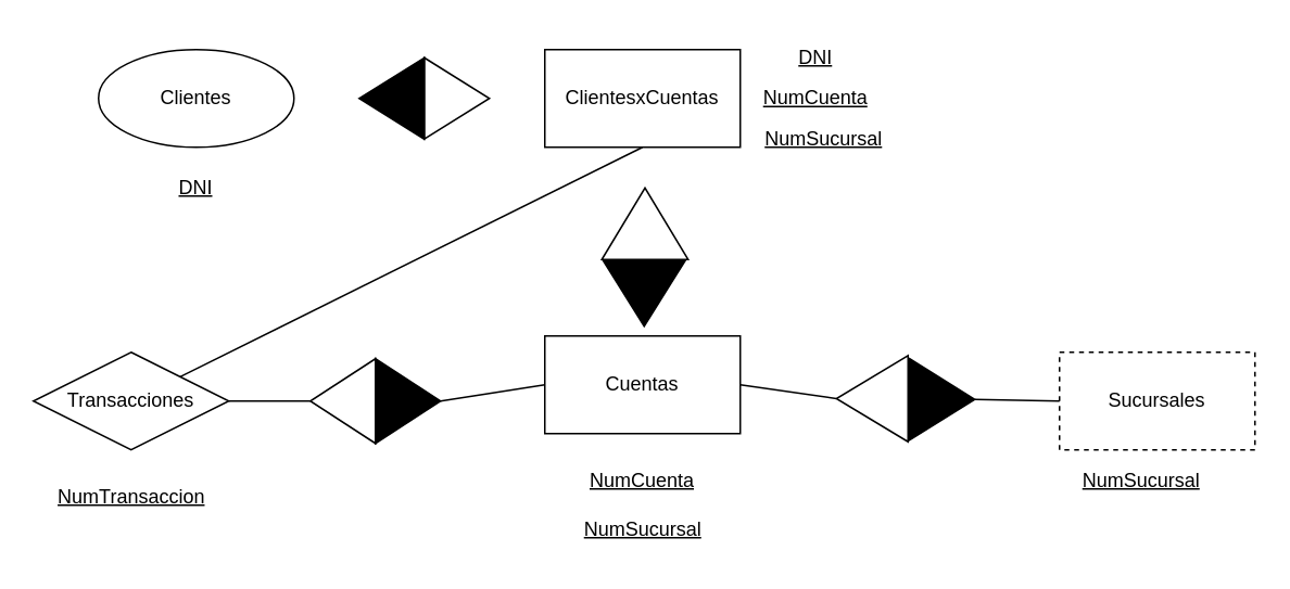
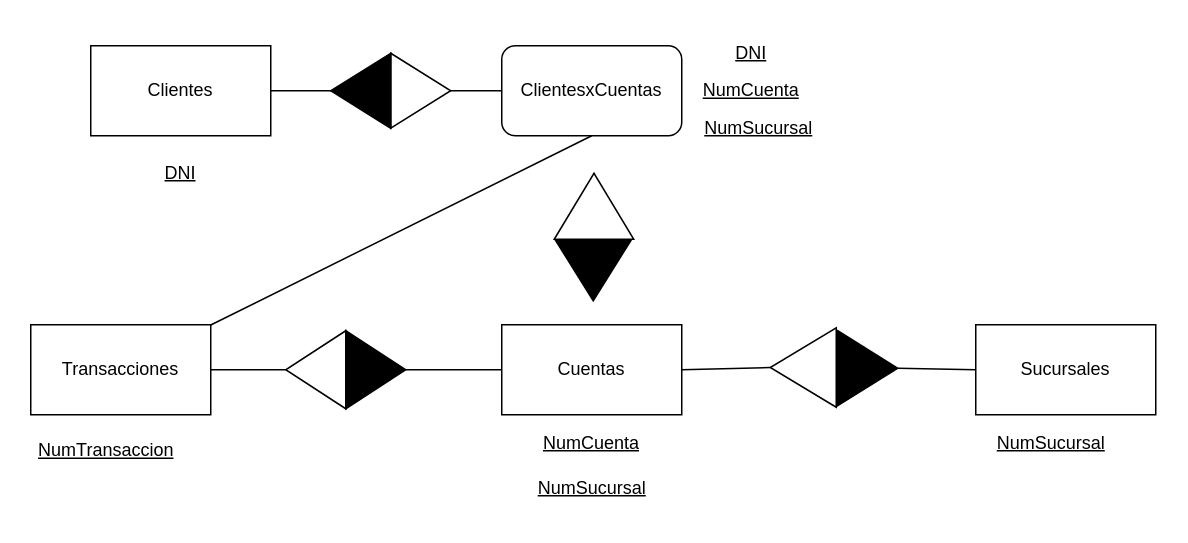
- <mxCell id="2" value="Clientes" style="ellipse;whiteSpace=wrap;html=1;" vertex="1" parent="1"><mxGeometry x="60" y="30" width="120" height="60" as="geometry" /></mxCell>
+ <mxCell id="2" value="Clientes" style="rounded=0;whiteSpace=wrap;html=1;" vertex="1" parent="1"><mxGeometry x="60" y="30" width="120" height="60" as="geometry" /></mxCell>
+ <mxCell id="7" value="" style="endArrow=none;html=1;rounded=0;exitX=1;exitY=0.5;exitDx=0;exitDy=0;entryX=0;entryY=0.5;entryDx=0;entryDy=0;" edge="1" parent="1" source="2" target="6"><mxGeometry width="50" height="50" relative="1" as="geometry"><mxPoint x="430" y="270" as="sourcePoint" /><mxPoint x="480" y="220" as="targetPoint" /></mxGeometry></mxCell>
- <mxCell id="6" value="ClientesxCuentas" style="rounded=0;whiteSpace=wrap;html=1;" vertex="1" parent="1"><mxGeometry x="334" y="30" width="120" height="60" as="geometry" /></mxCell>
+ <mxCell id="6" value="ClientesxCuentas" style="whiteSpace=wrap;html=1;rounded=1;" vertex="1" parent="1"><mxGeometry x="334" y="30" width="120" height="60" as="geometry" /></mxCell>
- <mxCell id="3" value="Cuentas" style="rounded=0;whiteSpace=wrap;html=1;" vertex="1" parent="1"><mxGeometry x="334" y="206" width="120" height="60" as="geometry" /></mxCell>
+ <mxCell id="3" value="Cuentas" style="rounded=0;whiteSpace=wrap;html=1;" vertex="1" parent="1"><mxGeometry x="334" y="216" width="120" height="60" as="geometry" /></mxCell>
- <mxCell id="4" value="Transacciones" style="rhombus;whiteSpace=wrap;html=1;" vertex="1" parent="1"><mxGeometry x="20" y="216" width="120" height="60" as="geometry" /></mxCell>
+ <mxCell id="4" value="Transacciones" style="rounded=0;whiteSpace=wrap;html=1;" vertex="1" parent="1"><mxGeometry x="20" y="216" width="120" height="60" as="geometry" /></mxCell>
- <mxCell id="5" value="Sucursales" style="rounded=0;whiteSpace=wrap;html=1;dashed=1;" vertex="1" parent="1"><mxGeometry x="650" y="216" width="120" height="60" as="geometry" /></mxCell>
+ <mxCell id="5" value="Sucursales" style="rounded=0;whiteSpace=wrap;html=1;" vertex="1" parent="1"><mxGeometry x="650" y="216" width="120" height="60" as="geometry" /></mxCell>
- <mxCell id="34" value="NumTransaccion" style="text;html=1;align=center;verticalAlign=middle;resizable=0;points=[];autosize=1;strokeColor=none;fillColor=none;fontStyle=4" vertex="1" parent="1"><mxGeometry x="25" y="290" width="110" height="30" as="geometry" /></mxCell>
+ <mxCell id="34" value="NumTransaccion" style="text;html=1;align=center;verticalAlign=middle;resizable=0;points=[];autosize=1;strokeColor=none;fillColor=none;fontStyle=4" vertex="1" parent="1"><mxGeometry x="15" y="285" width="110" height="30" as="geometry" /></mxCell>
